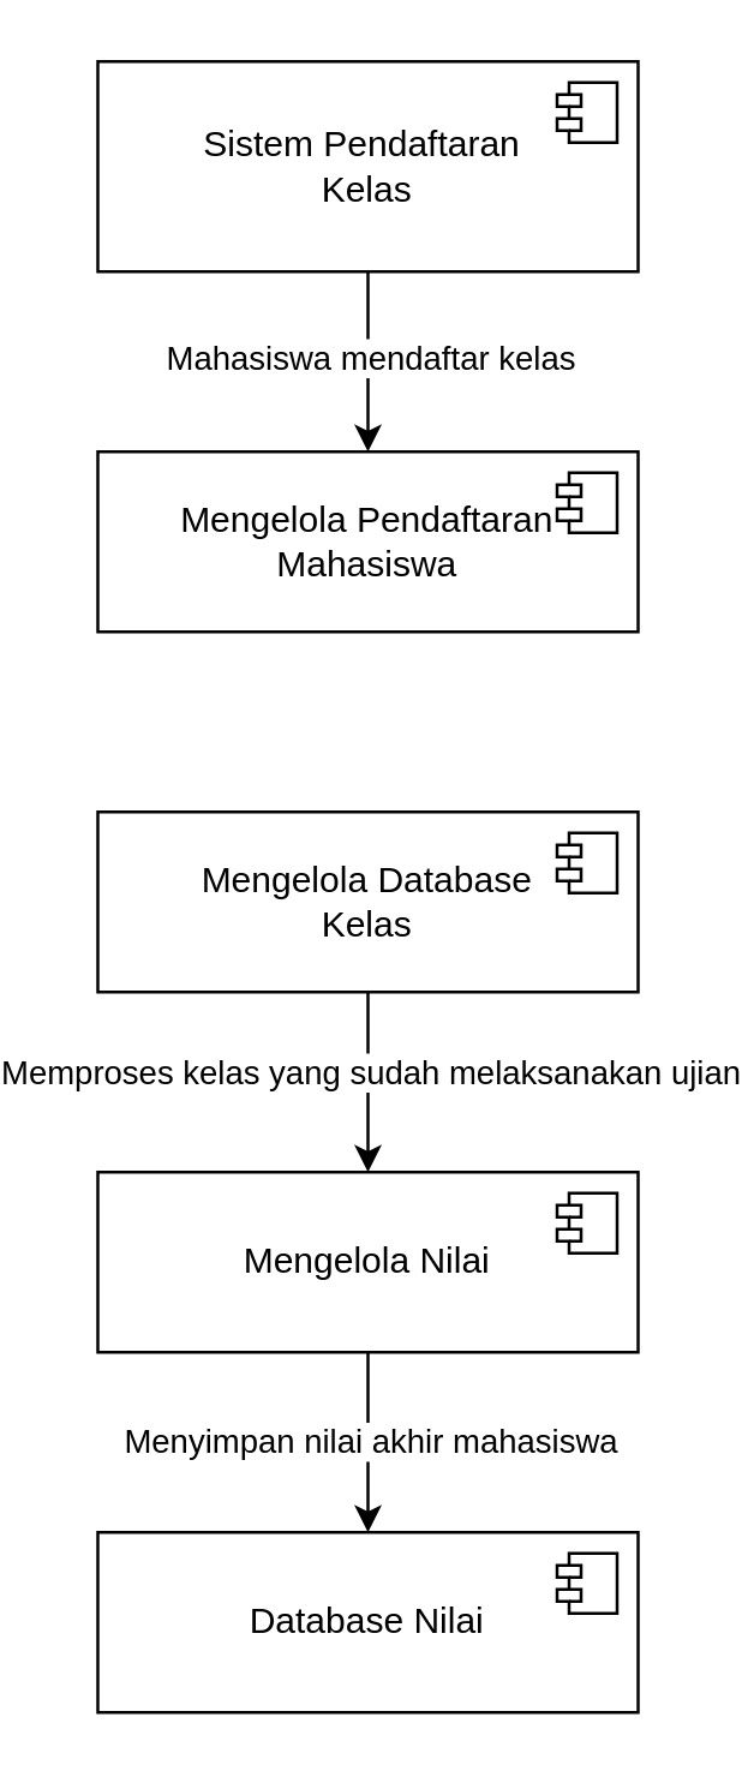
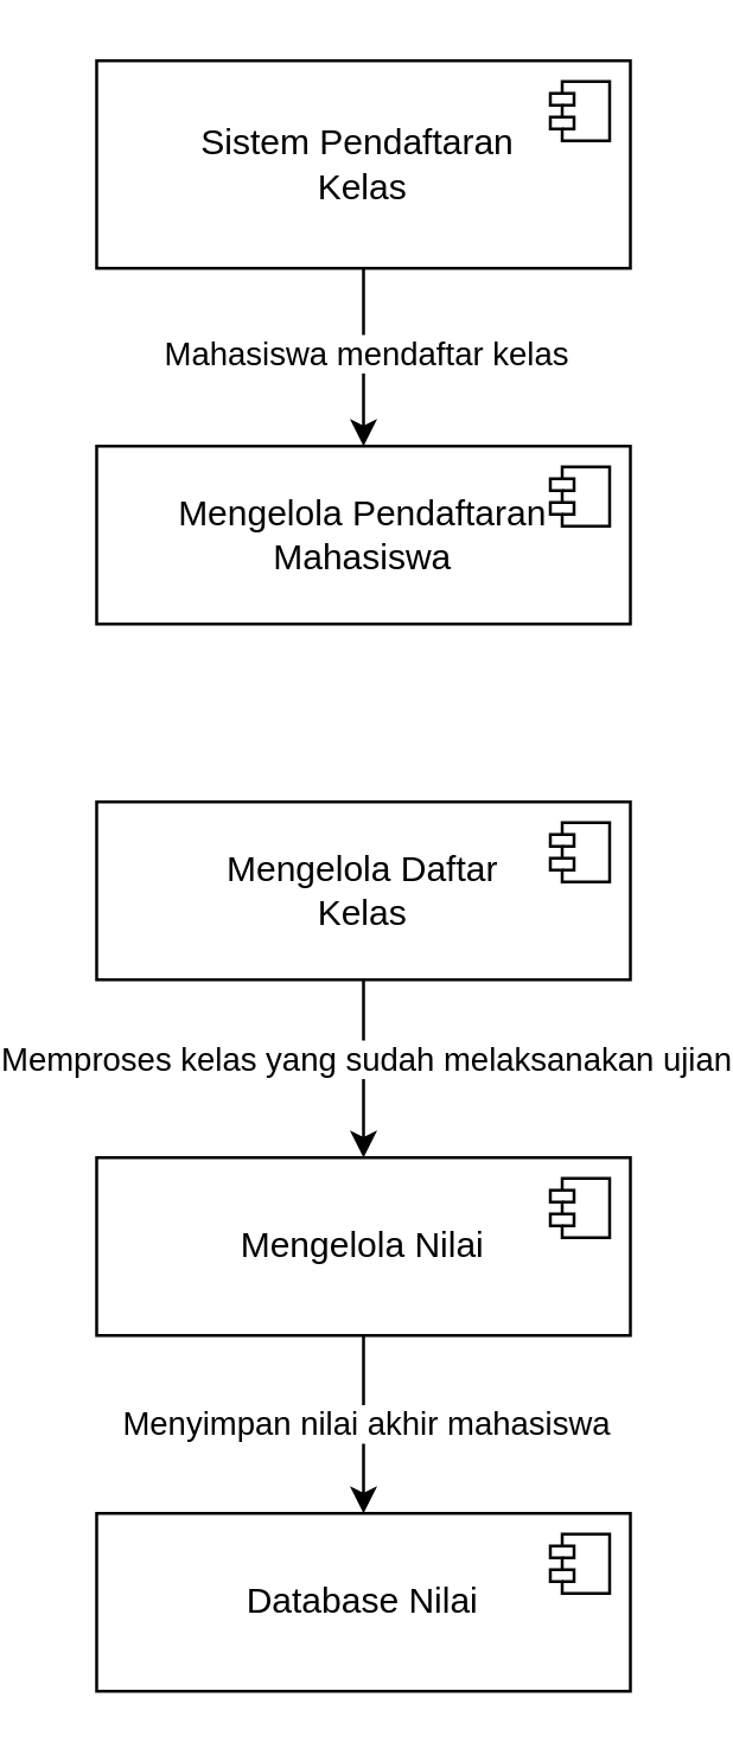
- <mxCell id="10" value="Mengelola Database&lt;div&gt;Kelas&lt;/div&gt;" style="html=1;dropTarget=0;whiteSpace=wrap;" vertex="1" parent="1"><mxGeometry x="20" y="270" width="180" height="60" as="geometry" /></mxCell>
+ <mxCell id="10" value="Mengelola Daftar&lt;div&gt;Kelas&lt;/div&gt;" style="html=1;dropTarget=0;whiteSpace=wrap;" vertex="1" parent="1"><mxGeometry x="20" y="270" width="180" height="60" as="geometry" /></mxCell>
